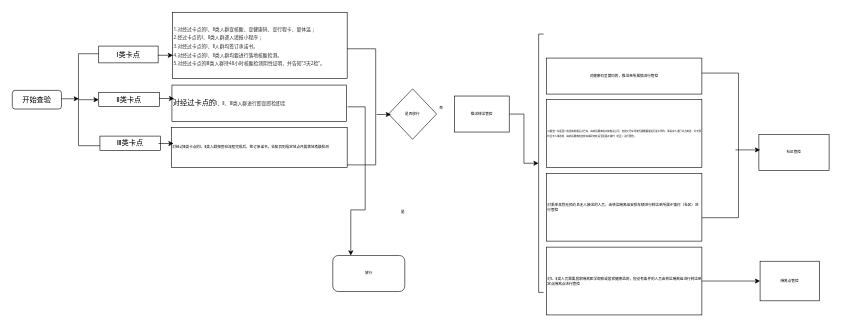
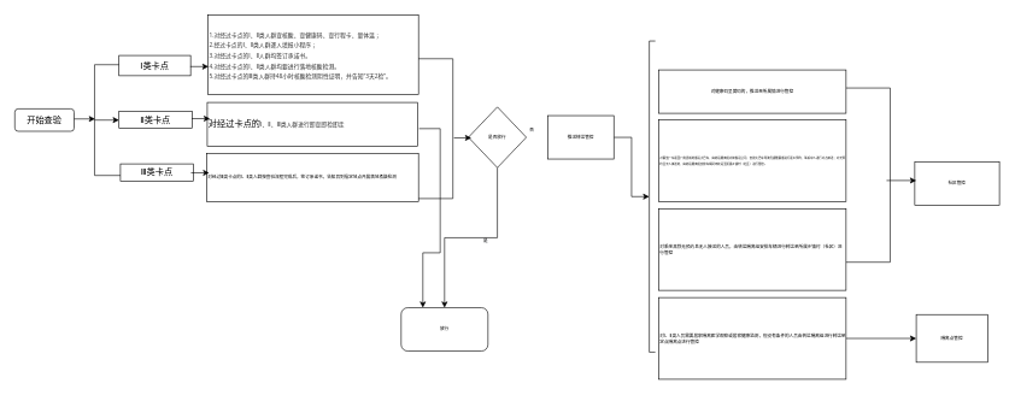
+ <mxCell id="13" style="edgeStyle=orthogonalEdgeStyle;rounded=0;orthogonalLoop=1;jettySize=auto;html=1;fontFamily=Helvetica;fontSize=6;" edge="1" parent="1" source="14" target="15"><mxGeometry relative="1" as="geometry" /></mxCell>
- <mxCell id="27" value="&lt;span style=&quot;color: rgb(0, 0, 0); font-family: Helvetica; font-size: 6px; font-style: normal; font-variant-ligatures: normal; font-variant-caps: normal; font-weight: 400; letter-spacing: normal; orphans: 2; text-align: center; text-indent: 0px; text-transform: none; widows: 2; word-spacing: 0px; -webkit-text-stroke-width: 0px; background-color: rgb(248, 249, 250); text-decoration-thickness: initial; text-decoration-style: initial; text-decoration-color: initial; float: none; display: inline !important;&quot;&gt;是&lt;/span&gt;" style="text;whiteSpace=wrap;html=1;fontSize=6;fontFamily=Helvetica;" vertex="1" parent="1"><mxGeometry x="665.505" y="342.997" width="40" height="36" as="geometry" /></mxCell>
+ <mxCell id="27" value="&lt;span style=&quot;color: rgb(0, 0, 0); font-family: Helvetica; font-size: 6px; font-style: normal; font-variant-ligatures: normal; font-variant-caps: normal; font-weight: 400; letter-spacing: normal; orphans: 2; text-align: center; text-indent: 0px; text-transform: none; widows: 2; word-spacing: 0px; -webkit-text-stroke-width: 0px; background-color: rgb(248, 249, 250); text-decoration-thickness: initial; text-decoration-style: initial; text-decoration-color: initial; float: none; display: inline !important;&quot;&gt;是&lt;/span&gt;" style="text;whiteSpace=wrap;html=1;fontSize=6;fontFamily=Helvetica;" vertex="1" parent="1"><mxGeometry x="665.505" y="322.997" width="40" height="36" as="geometry" /></mxCell>
